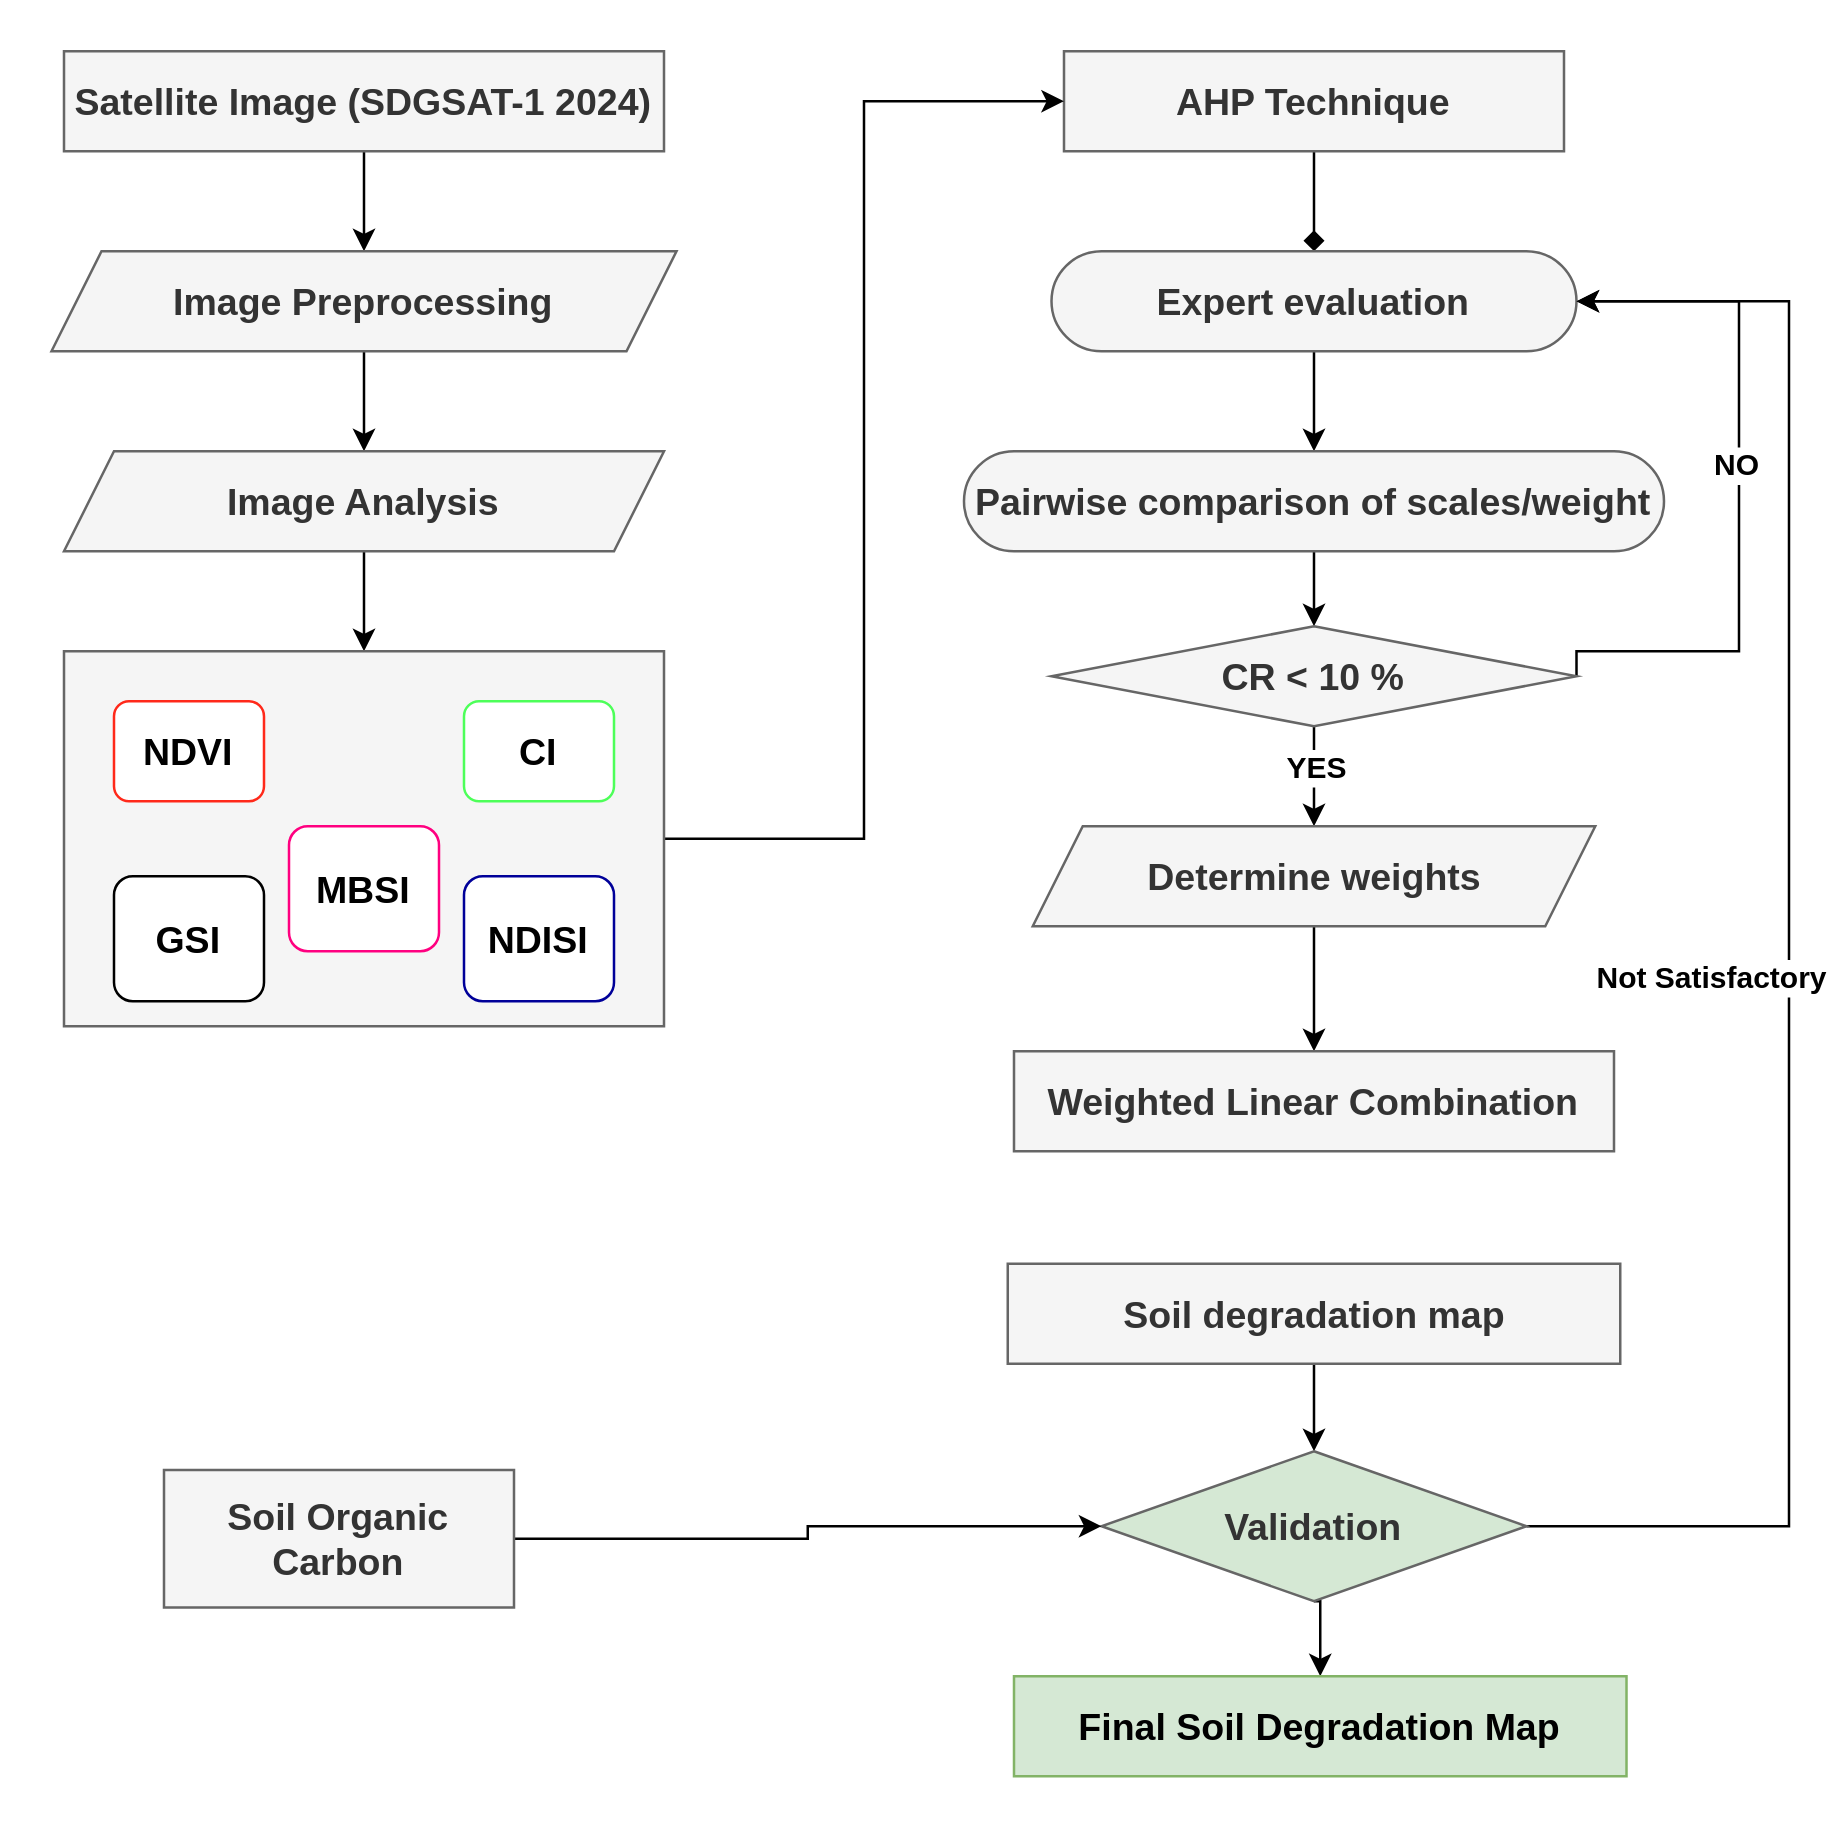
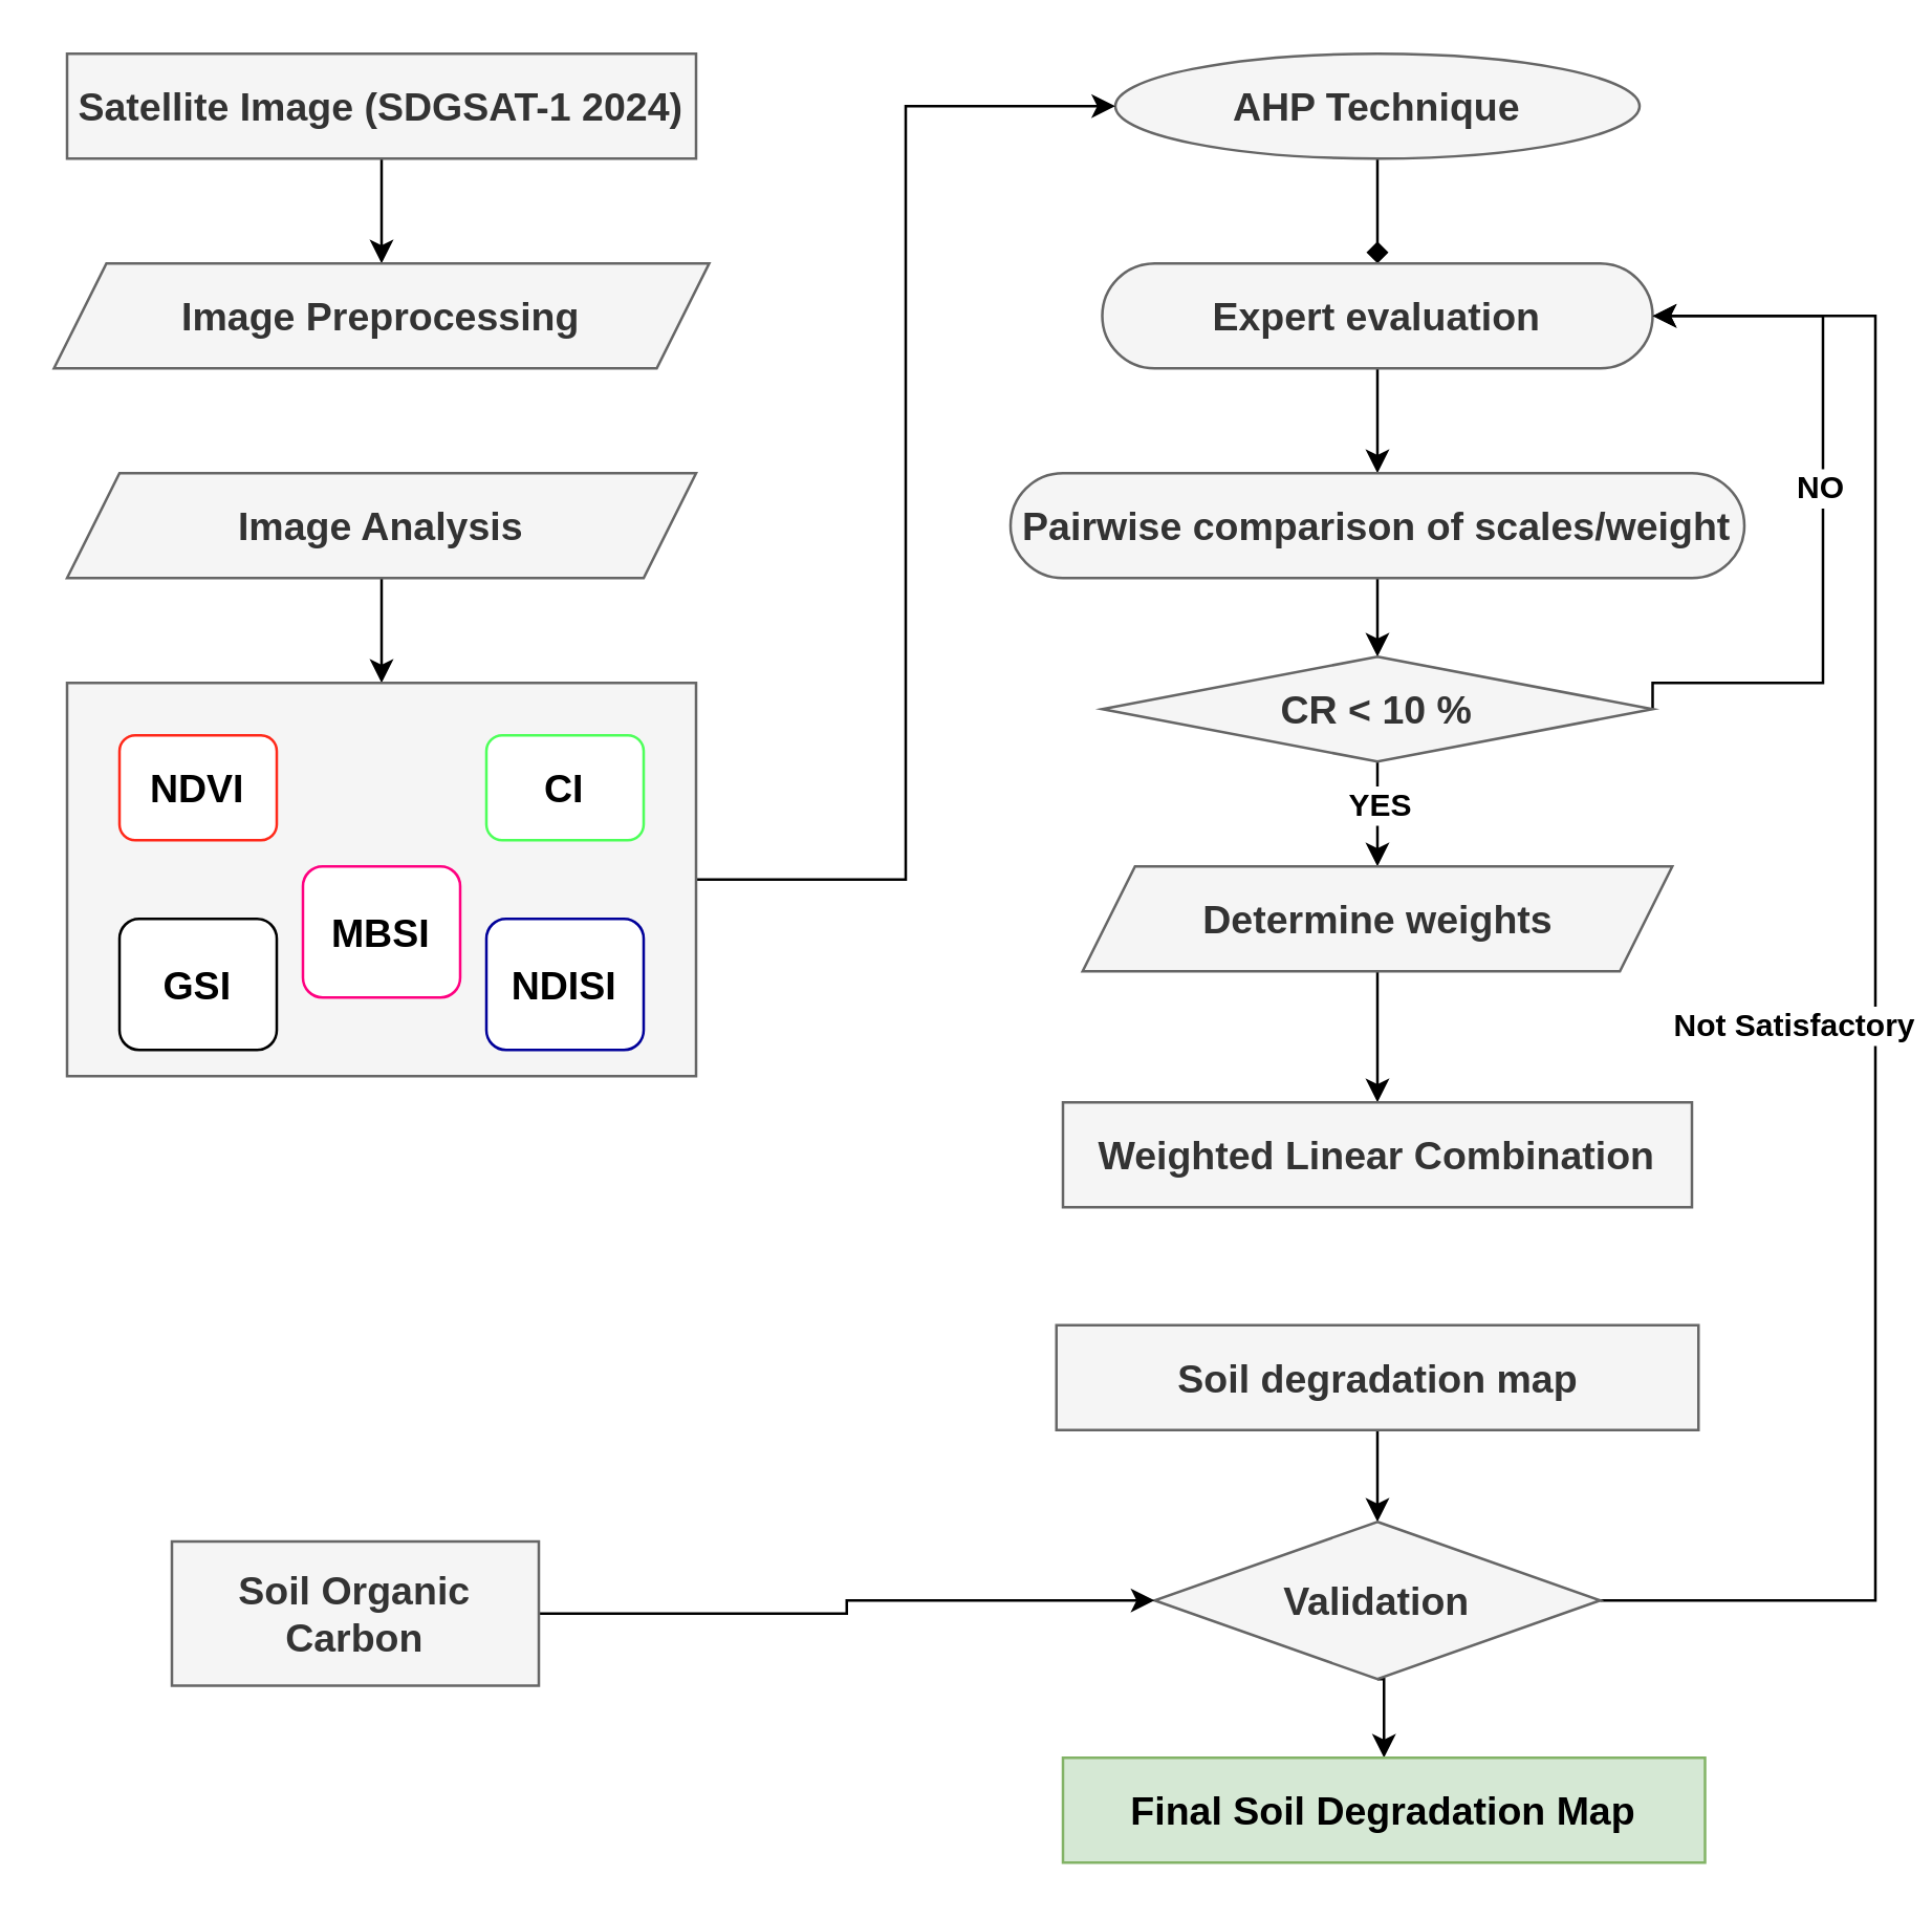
- <mxCell id="3" value="&lt;font style=&quot;font-size: 15px;&quot;&gt;&lt;b&gt;AHP Technique&lt;/b&gt;&lt;/font&gt;" style="rounded=0;whiteSpace=wrap;html=1;fillColor=#f5f5f5;fontColor=#333333;strokeColor=#666666;" vertex="1" parent="1"><mxGeometry x="425" y="20" width="200" height="40" as="geometry" /></mxCell>
+ <mxCell id="3" value="&lt;font style=&quot;font-size: 15px;&quot;&gt;&lt;b&gt;AHP Technique&lt;/b&gt;&lt;/font&gt;" style="ellipse;whiteSpace=wrap;html=1;fillColor=#f5f5f5;fontColor=#333333;strokeColor=#666666;" vertex="1" parent="1"><mxGeometry x="425" y="20" width="200" height="40" as="geometry" /></mxCell>
- <mxCell id="20" style="edgeStyle=orthogonalEdgeStyle;rounded=0;orthogonalLoop=1;jettySize=auto;html=1;exitX=0.5;exitY=1;exitDx=0;exitDy=0;entryX=0.5;entryY=0;entryDx=0;entryDy=0;" edge="1" parent="1" source="21" target="23"><mxGeometry relative="1" as="geometry" /></mxCell>
- <mxCell id="34" value="&lt;font style=&quot;font-size: 15px;&quot;&gt;&lt;b&gt;Validation&lt;/b&gt;&lt;/font&gt;" style="rhombus;whiteSpace=wrap;html=1;fillColor=#d5e8d4;fontColor=#333333;strokeColor=#666666;" vertex="1" parent="1"><mxGeometry x="440" y="580" width="170" height="60" as="geometry" /></mxCell>
+ <mxCell id="34" value="&lt;font style=&quot;font-size: 15px;&quot;&gt;&lt;b&gt;Validation&lt;/b&gt;&lt;/font&gt;" style="rhombus;whiteSpace=wrap;html=1;fillColor=#f5f5f5;fontColor=#333333;strokeColor=#666666;" vertex="1" parent="1"><mxGeometry x="440" y="580" width="170" height="60" as="geometry" /></mxCell>
